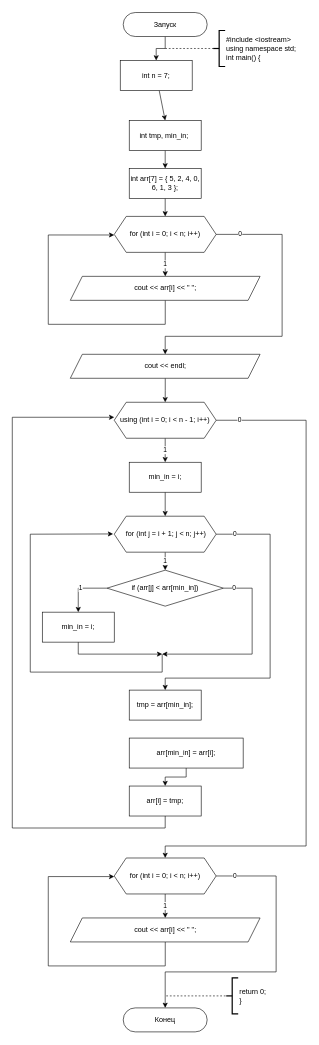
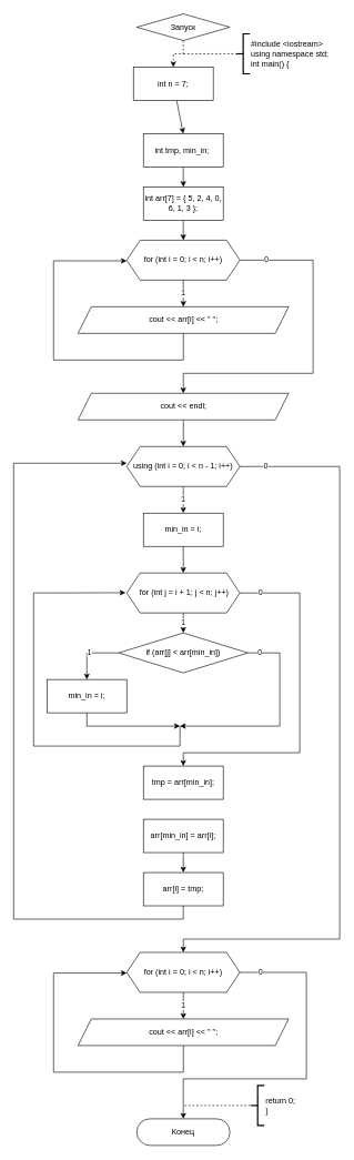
- <mxCell id="3" value="Запуск" style="rounded=1;whiteSpace=wrap;html=1;arcSize=50;" parent="1" vertex="1"><mxGeometry x="205" y="20" width="140" height="40" as="geometry" /></mxCell>
+ <mxCell id="3" value="Запуск" style="rhombus;whiteSpace=wrap;html=1;arcSize=50;" parent="1" vertex="1"><mxGeometry x="205" y="20" width="140" height="40" as="geometry" /></mxCell>
- <mxCell id="2" style="edgeStyle=orthogonalEdgeStyle;rounded=0;orthogonalLoop=1;jettySize=auto;html=1;" parent="1" source="3" target="5" edge="1"><mxGeometry relative="1" as="geometry" /></mxCell>
+ <mxCell id="2" style="edgeStyle=orthogonalEdgeStyle;rounded=0;orthogonalLoop=1;jettySize=auto;html=1;dashed=1;" parent="1" source="3" target="5" edge="1"><mxGeometry relative="1" as="geometry" /></mxCell>
- <mxCell id="38" value="arr[min_in] = arr[i];" style="rounded=0;whiteSpace=wrap;html=1;" parent="1" vertex="1"><mxGeometry x="215" y="1230" width="190" height="50" as="geometry" /></mxCell>
+ <mxCell id="38" value="arr[min_in] = arr[i];" style="rounded=0;whiteSpace=wrap;html=1;" parent="1" vertex="1"><mxGeometry x="215" y="1230" width="120" height="50" as="geometry" /></mxCell>
